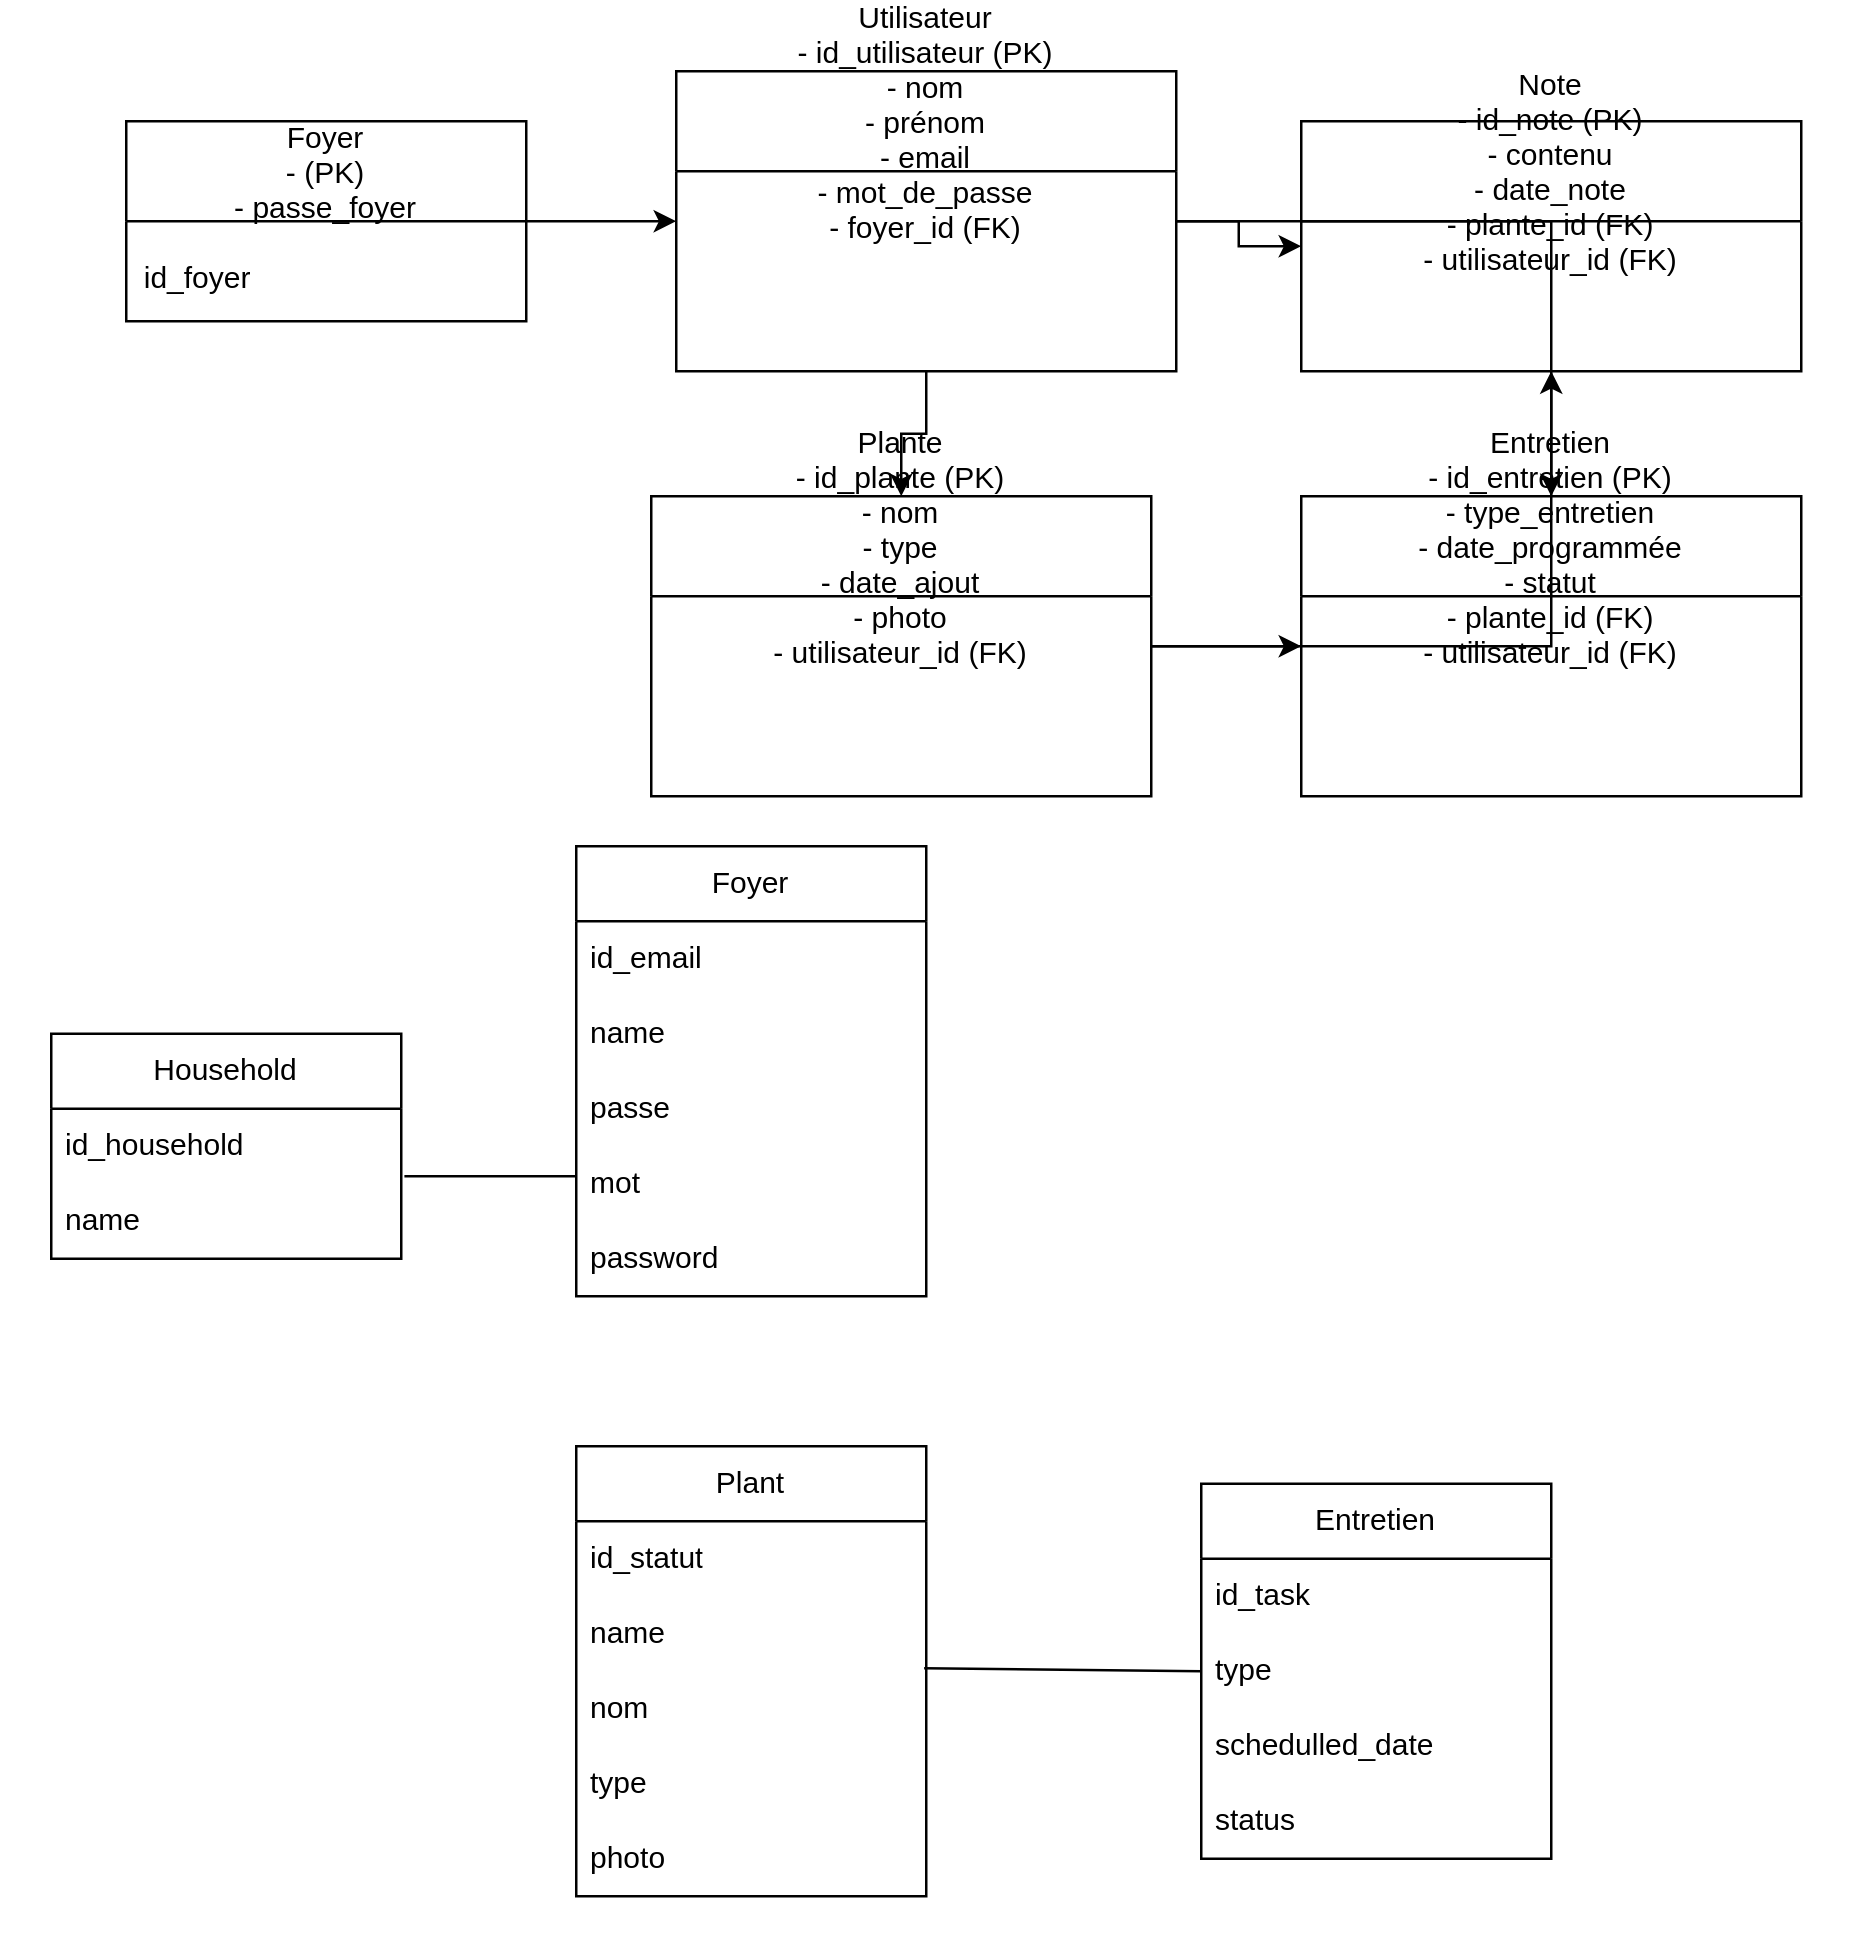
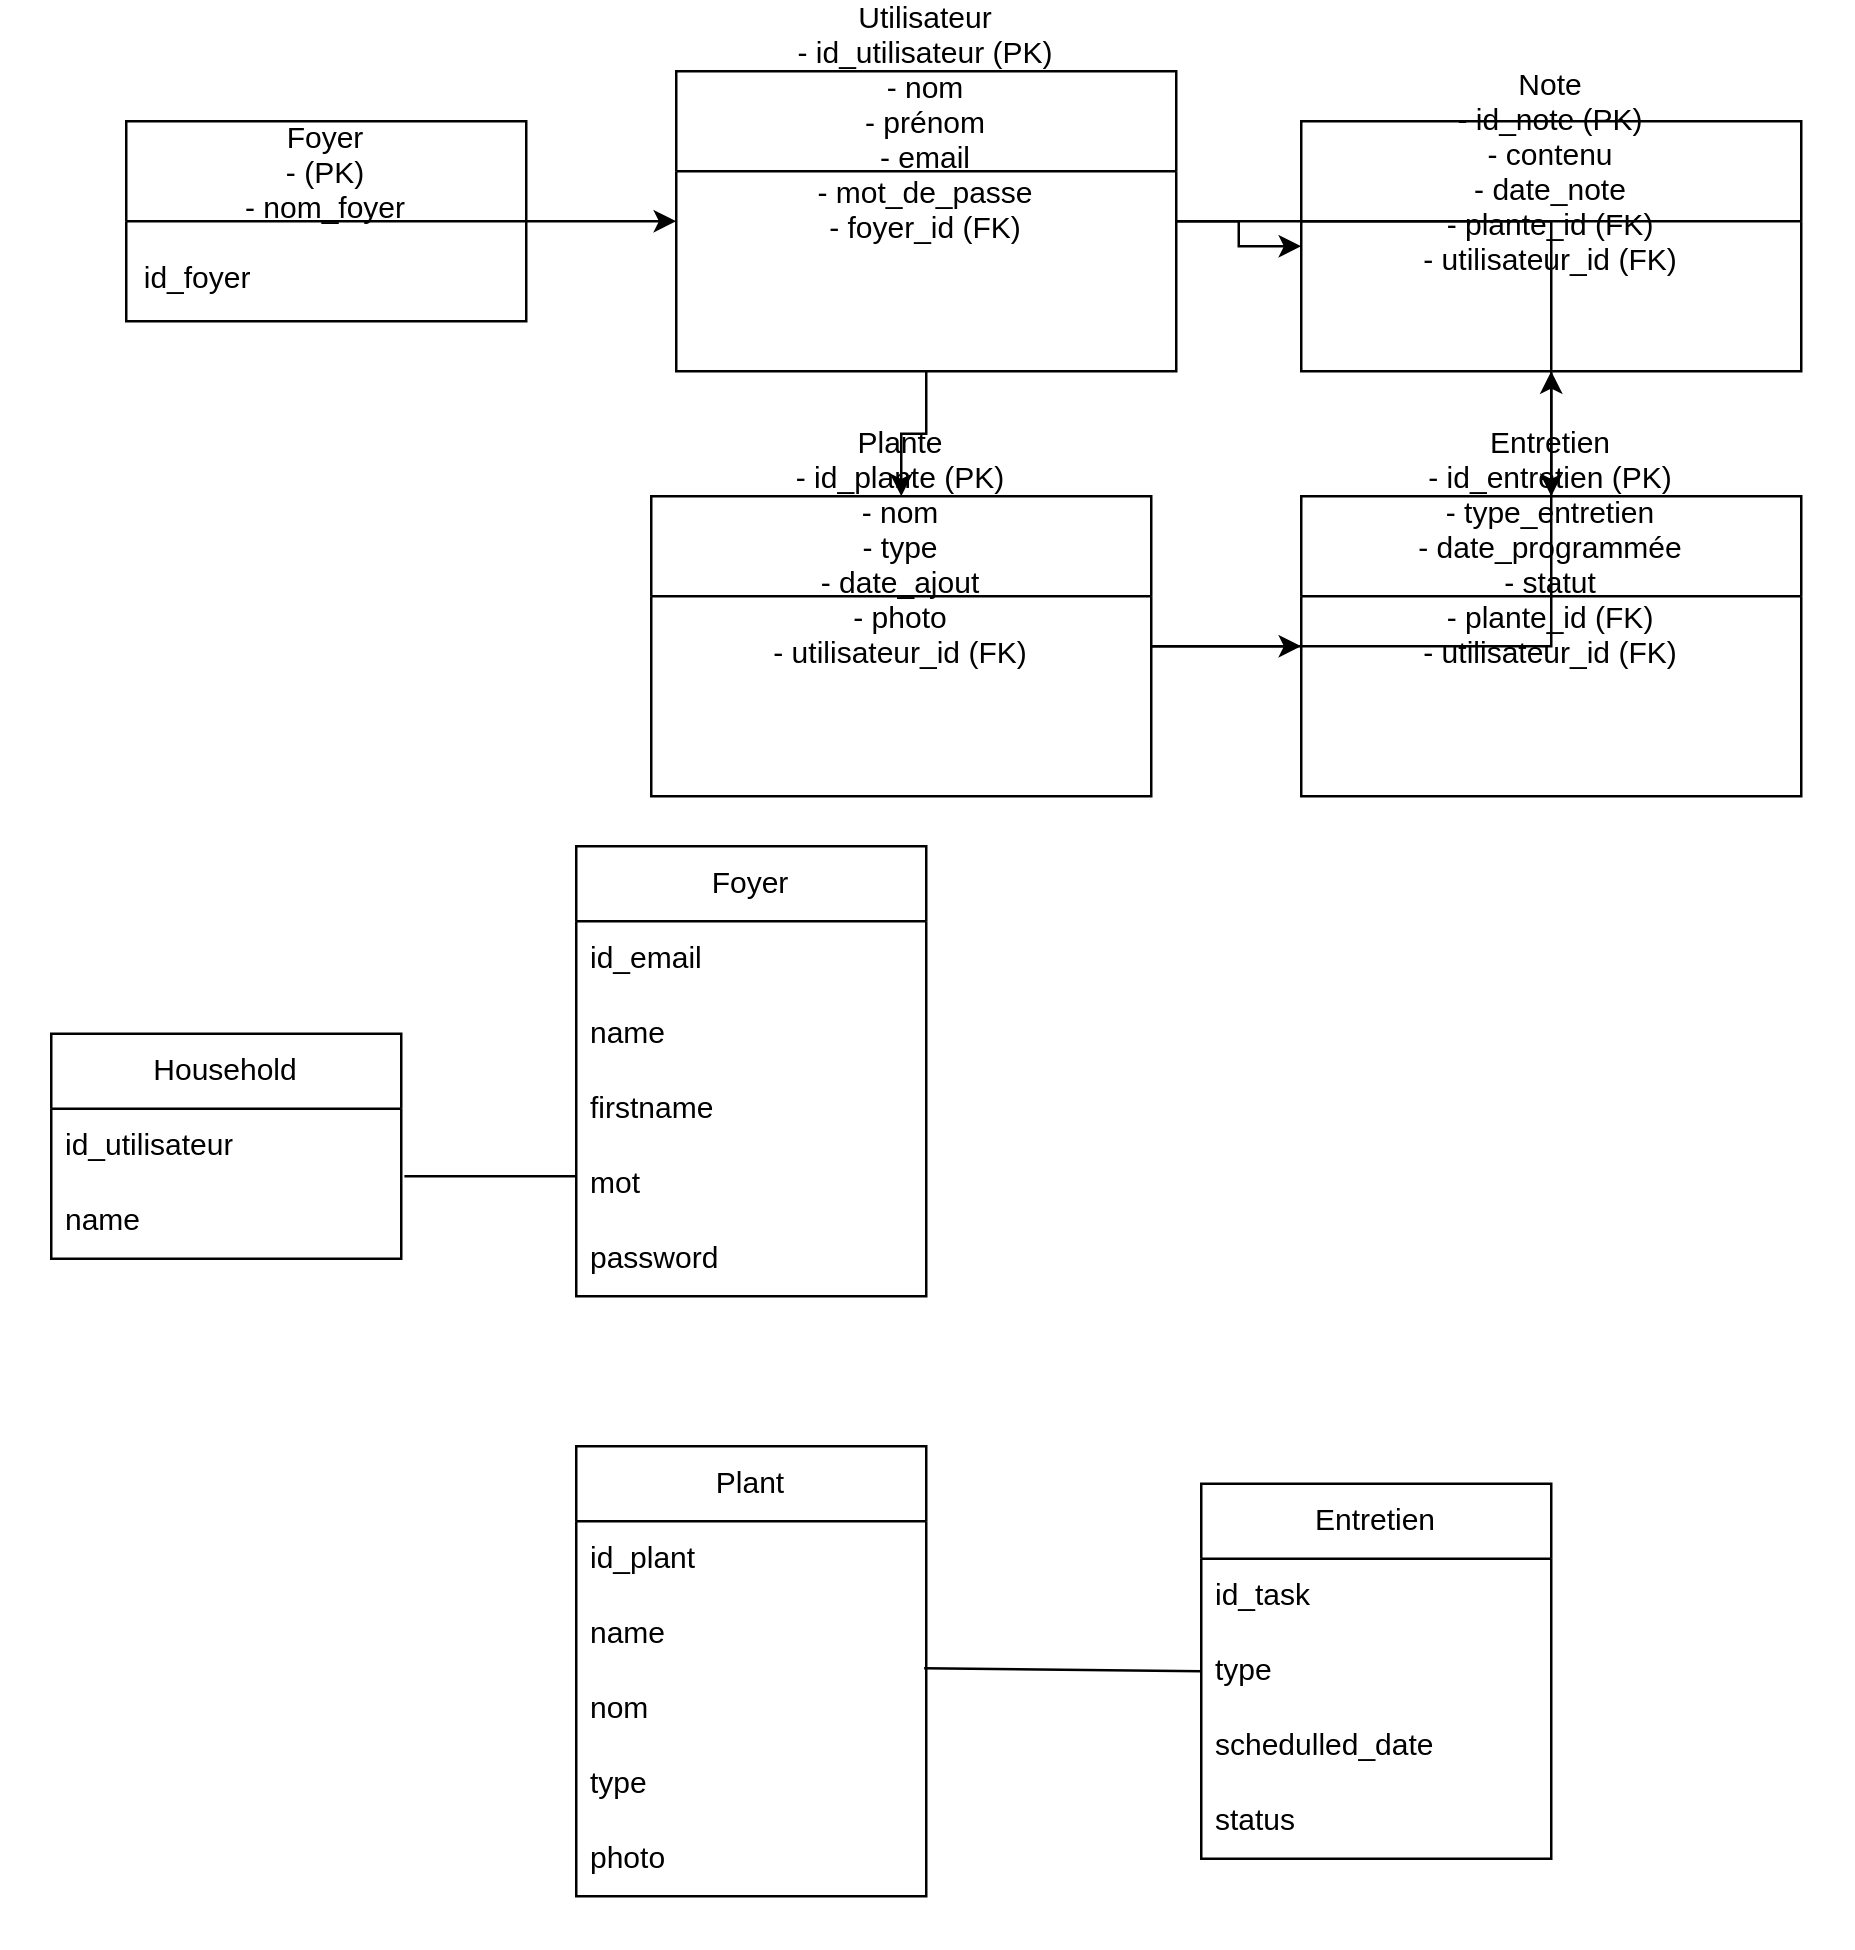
- <mxCell id="2" value="Foyer&#10;- (PK)&#10;- passe_foyer" style="shape=swimlane" parent="1" vertex="1"><mxGeometry x="50" y="40" width="160" height="80" as="geometry" /></mxCell>
+ <mxCell id="2" value="Foyer&#10;- (PK)&#10;- nom_foyer" style="shape=swimlane" parent="1" vertex="1"><mxGeometry x="50" y="40" width="160" height="80" as="geometry" /></mxCell>
- <mxCell id="17" value="passe" style="text;strokeColor=none;fillColor=none;align=left;verticalAlign=middle;spacingLeft=4;spacingRight=4;overflow=hidden;points=[[0,0.5],[1,0.5]];portConstraint=eastwest;rotatable=0;whiteSpace=wrap;html=1;" vertex="1" parent="14"><mxGeometry y="90" width="140" height="30" as="geometry" /></mxCell>
+ <mxCell id="17" value="firstname" style="text;strokeColor=none;fillColor=none;align=left;verticalAlign=middle;spacingLeft=4;spacingRight=4;overflow=hidden;points=[[0,0.5],[1,0.5]];portConstraint=eastwest;rotatable=0;whiteSpace=wrap;html=1;" vertex="1" parent="14"><mxGeometry y="90" width="140" height="30" as="geometry" /></mxCell>
- <mxCell id="32" value="id_household" style="text;strokeColor=none;fillColor=none;align=left;verticalAlign=middle;spacingLeft=4;spacingRight=4;overflow=hidden;points=[[0,0.5],[1,0.5]];portConstraint=eastwest;rotatable=0;whiteSpace=wrap;html=1;" vertex="1" parent="31"><mxGeometry y="30" width="140" height="30" as="geometry" /></mxCell>
+ <mxCell id="32" value="id_utilisateur" style="text;strokeColor=none;fillColor=none;align=left;verticalAlign=middle;spacingLeft=4;spacingRight=4;overflow=hidden;points=[[0,0.5],[1,0.5]];portConstraint=eastwest;rotatable=0;whiteSpace=wrap;html=1;" vertex="1" parent="31"><mxGeometry y="30" width="140" height="30" as="geometry" /></mxCell>
- <mxCell id="21" value="id_statut" style="text;strokeColor=none;fillColor=none;align=left;verticalAlign=middle;spacingLeft=4;spacingRight=4;overflow=hidden;points=[[0,0.5],[1,0.5]];portConstraint=eastwest;rotatable=0;whiteSpace=wrap;html=1;" vertex="1" parent="20"><mxGeometry y="30" width="140" height="30" as="geometry" /></mxCell>
+ <mxCell id="21" value="id_plant" style="text;strokeColor=none;fillColor=none;align=left;verticalAlign=middle;spacingLeft=4;spacingRight=4;overflow=hidden;points=[[0,0.5],[1,0.5]];portConstraint=eastwest;rotatable=0;whiteSpace=wrap;html=1;" vertex="1" parent="20"><mxGeometry y="30" width="140" height="30" as="geometry" /></mxCell>
